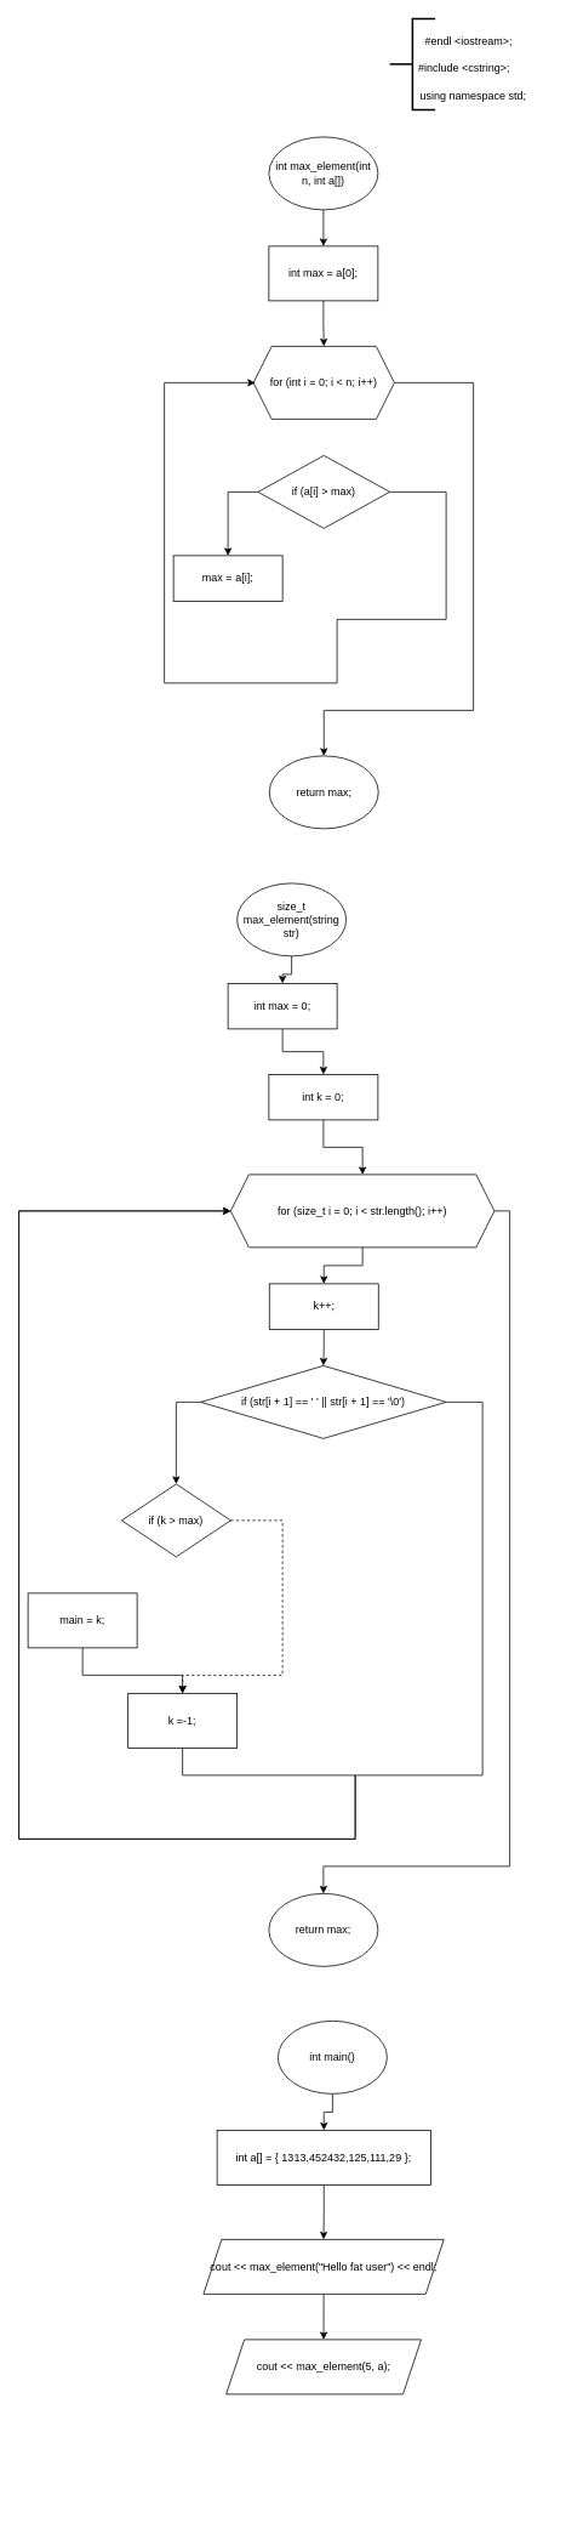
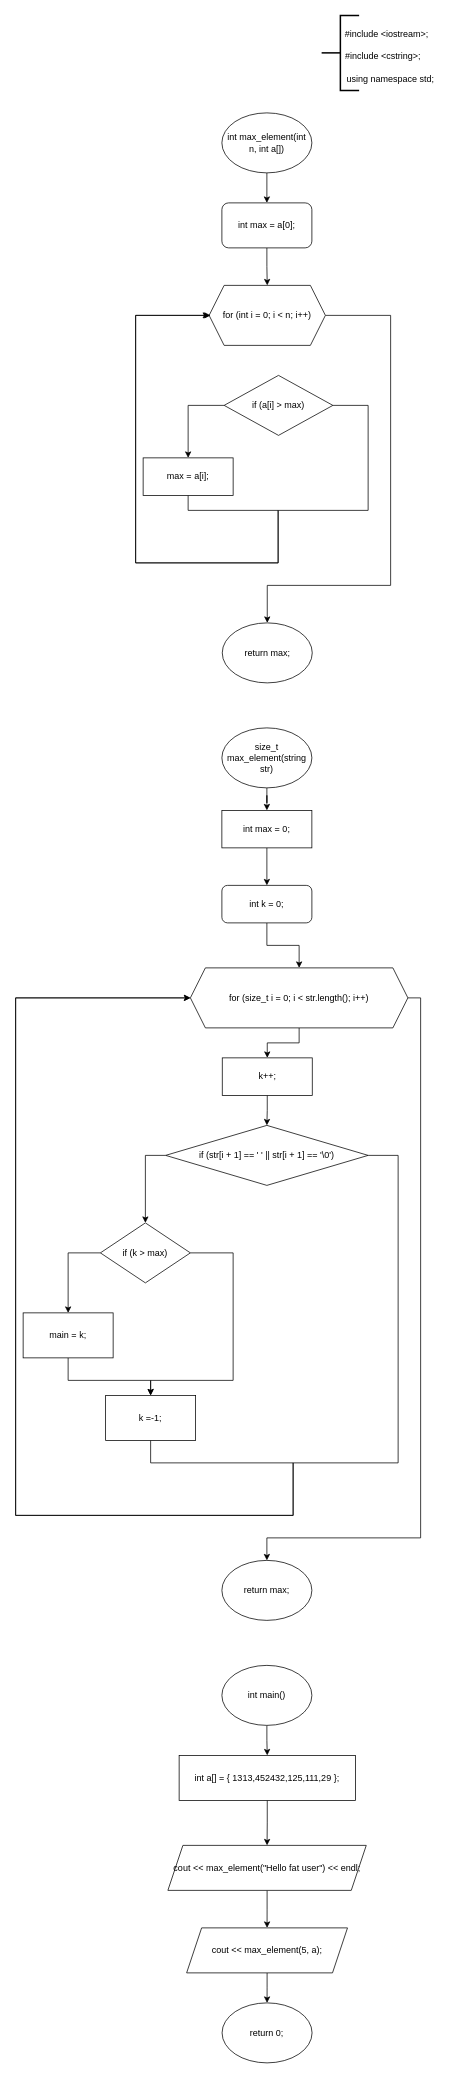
- <mxCell id="15" value="#endl &amp;lt;iostream&amp;gt;;" style="text;html=1;strokeColor=none;fillColor=none;align=center;verticalAlign=middle;whiteSpace=wrap;rounded=0;" vertex="1" parent="1"><mxGeometry x="450" y="30" width="130" height="30" as="geometry" /></mxCell>
+ <mxCell id="15" value="#include &amp;lt;iostream&amp;gt;;" style="text;html=1;strokeColor=none;fillColor=none;align=center;verticalAlign=middle;whiteSpace=wrap;rounded=0;" vertex="1" parent="1"><mxGeometry x="450" y="30" width="130" height="30" as="geometry" /></mxCell>
- <mxCell id="5" value="int max = a[0];" style="rounded=0;whiteSpace=wrap;html=1;" vertex="1" parent="1"><mxGeometry x="295" y="270" width="120" height="60" as="geometry" /></mxCell>
+ <mxCell id="5" value="int max = a[0];" style="whiteSpace=wrap;html=1;rounded=1;" vertex="1" parent="1"><mxGeometry x="295" y="270" width="120" height="60" as="geometry" /></mxCell>
- <mxCell id="10" value="if (a[i] &gt; max)" style="rhombus;whiteSpace=wrap;html=1;" vertex="1" parent="1"><mxGeometry x="283" y="500" width="145" height="80" as="geometry" /></mxCell>
+ <mxCell id="10" value="if (a[i] &gt; max)" style="rhombus;whiteSpace=wrap;html=1;" vertex="1" parent="1"><mxGeometry x="298" y="500" width="145" height="80" as="geometry" /></mxCell>
+ <mxCell id="11" style="edgeStyle=orthogonalEdgeStyle;rounded=0;orthogonalLoop=1;jettySize=auto;html=1;entryX=0;entryY=0.5;entryDx=0;entryDy=0;" edge="1" parent="1" source="12" target="7"><mxGeometry relative="1" as="geometry"><mxPoint x="140" y="730" as="targetPoint" /><Array as="points"><mxPoint x="250" y="680" /><mxPoint x="370" y="680" /><mxPoint x="370" y="750" /><mxPoint x="180" y="750" /><mxPoint x="180" y="420" /></Array></mxGeometry></mxCell>
- <mxCell id="19" value="size_t max_element(string str)" style="ellipse;whiteSpace=wrap;html=1;" vertex="1" parent="1"><mxGeometry x="260" y="970" width="120" height="80" as="geometry" /></mxCell>
+ <mxCell id="19" value="size_t max_element(string str)" style="ellipse;whiteSpace=wrap;html=1;" vertex="1" parent="1"><mxGeometry x="295" y="970" width="120" height="80" as="geometry" /></mxCell>
- <mxCell id="21" value="int max = 0;" style="rounded=0;whiteSpace=wrap;html=1;" vertex="1" parent="1"><mxGeometry x="250" y="1080" width="120" height="50" as="geometry" /></mxCell>
+ <mxCell id="21" value="int max = 0;" style="rounded=0;whiteSpace=wrap;html=1;" vertex="1" parent="1"><mxGeometry x="295" y="1080" width="120" height="50" as="geometry" /></mxCell>
- <mxCell id="23" value="int k = 0;" style="rounded=0;whiteSpace=wrap;html=1;" vertex="1" parent="1"><mxGeometry x="295" y="1180" width="120" height="50" as="geometry" /></mxCell>
+ <mxCell id="23" value="int k = 0;" style="whiteSpace=wrap;html=1;rounded=1;" vertex="1" parent="1"><mxGeometry x="295" y="1180" width="120" height="50" as="geometry" /></mxCell>
+ <mxCell id="32" style="edgeStyle=orthogonalEdgeStyle;rounded=0;orthogonalLoop=1;jettySize=auto;html=1;entryX=0.5;entryY=0;entryDx=0;entryDy=0;" edge="1" parent="1" source="34" target="36"><mxGeometry relative="1" as="geometry"><Array as="points"><mxPoint x="90" y="1670" /></Array></mxGeometry></mxCell>
- <mxCell id="33" style="edgeStyle=orthogonalEdgeStyle;rounded=0;orthogonalLoop=1;jettySize=auto;html=1;entryX=0.5;entryY=0;entryDx=0;entryDy=0;dashed=1;" edge="1" parent="1" source="34" target="38"><mxGeometry relative="1" as="geometry"><Array as="points"><mxPoint x="310" y="1670" /><mxPoint x="310" y="1840" /><mxPoint x="200" y="1840" /></Array></mxGeometry></mxCell>
+ <mxCell id="33" style="edgeStyle=orthogonalEdgeStyle;rounded=0;orthogonalLoop=1;jettySize=auto;html=1;entryX=0.5;entryY=0;entryDx=0;entryDy=0;" edge="1" parent="1" source="34" target="38"><mxGeometry relative="1" as="geometry"><Array as="points"><mxPoint x="310" y="1670" /><mxPoint x="310" y="1840" /><mxPoint x="200" y="1840" /></Array></mxGeometry></mxCell>
- <mxCell id="41" value="int main()" style="ellipse;whiteSpace=wrap;html=1;" vertex="1" parent="1"><mxGeometry x="305" y="2220" width="120" height="80" as="geometry" /></mxCell>
+ <mxCell id="41" value="int main()" style="ellipse;whiteSpace=wrap;html=1;" vertex="1" parent="1"><mxGeometry x="295" y="2220" width="120" height="80" as="geometry" /></mxCell>
+ <mxCell id="46" style="edgeStyle=orthogonalEdgeStyle;rounded=0;orthogonalLoop=1;jettySize=auto;html=1;entryX=0.5;entryY=0;entryDx=0;entryDy=0;" edge="1" parent="1" source="47" target="48"><mxGeometry relative="1" as="geometry" /></mxCell>
+ <mxCell id="48" value="return 0;" style="ellipse;whiteSpace=wrap;html=1;" vertex="1" parent="1"><mxGeometry x="295.25" y="2670" width="120" height="80" as="geometry" /></mxCell>
